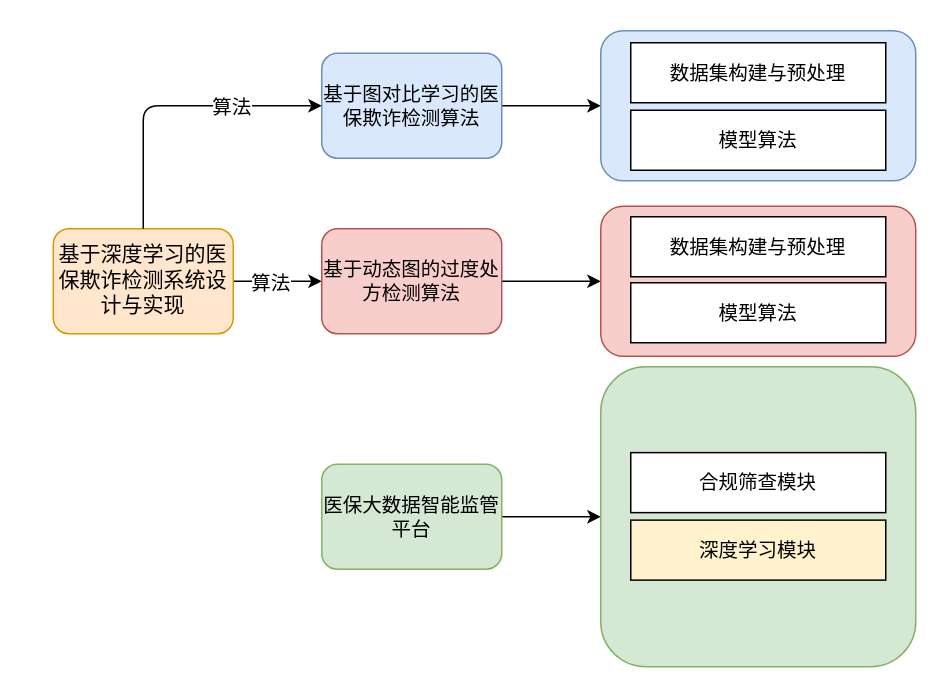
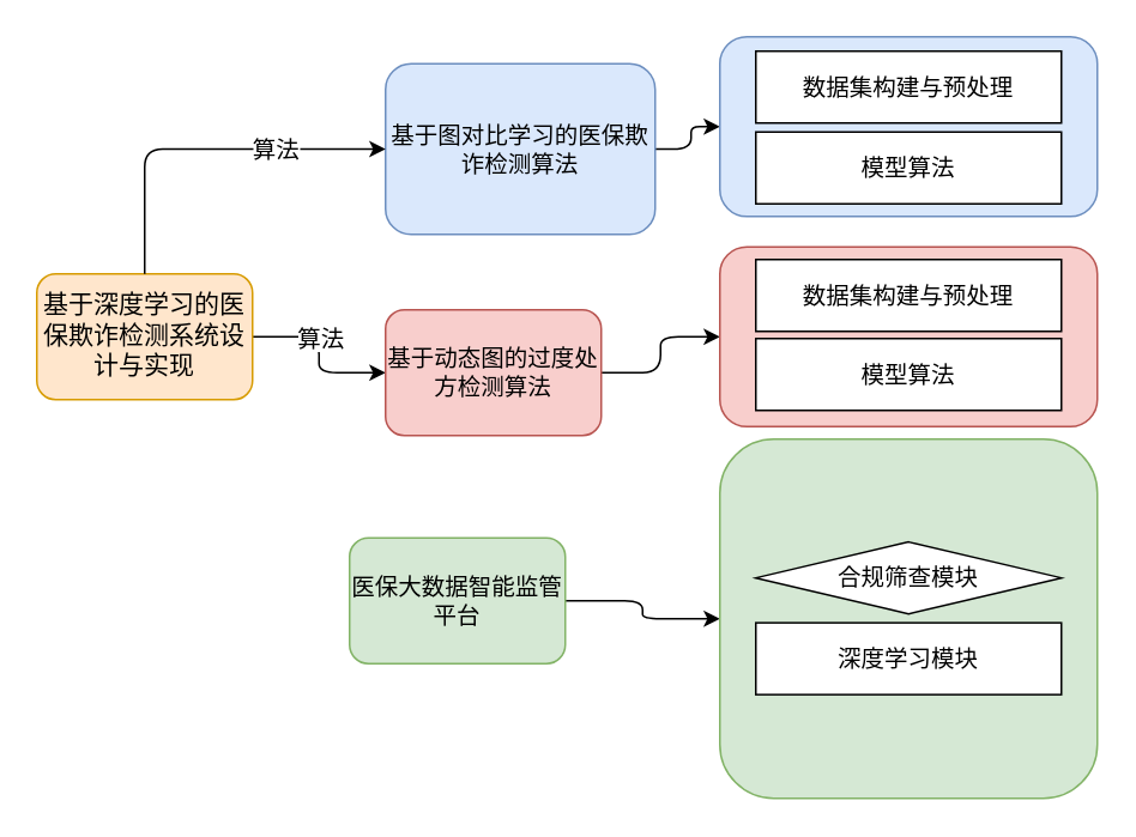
- <mxCell id="6" value="&lt;p style=&quot;margin-top: 0pt; margin-bottom: 0pt; margin-left: 0in; direction: ltr; unicode-bidi: embed; word-break: normal; font-size: 13px;&quot;&gt;&lt;span style=&quot;font-size: 13px;&quot;&gt;基于图对比学习的医保欺诈检测算法&lt;/span&gt;&lt;/p&gt;" style="whiteSpace=wrap;html=1;sketch=0;fillColor=#dae8fc;strokeColor=#6c8ebf;verticalAlign=middle;horizontal=1;direction=east;fontFamily=Noto Sans Simplified Chinese;rounded=1;fontSource=https%3A%2F%2Ffonts.googleapis.com%2Fcss%3Ffamily%3DNoto%2BSans%2BSimplified%2BChinese;fontSize=13;" parent="1" vertex="1"><mxGeometry x="214" y="35" width="120" height="70" as="geometry" /></mxCell>
+ <mxCell id="6" value="&lt;p style=&quot;margin-top: 0pt; margin-bottom: 0pt; margin-left: 0in; direction: ltr; unicode-bidi: embed; word-break: normal; font-size: 13px;&quot;&gt;&lt;span style=&quot;font-size: 13px;&quot;&gt;基于图对比学习的医保欺诈检测算法&lt;/span&gt;&lt;/p&gt;" style="whiteSpace=wrap;html=1;sketch=0;fillColor=#dae8fc;strokeColor=#6c8ebf;verticalAlign=middle;horizontal=1;direction=east;fontFamily=Noto Sans Simplified Chinese;rounded=1;fontSource=https%3A%2F%2Ffonts.googleapis.com%2Fcss%3Ffamily%3DNoto%2BSans%2BSimplified%2BChinese;fontSize=13;" parent="1" vertex="1"><mxGeometry x="214" y="35" width="150" height="95" as="geometry" /></mxCell>
- <mxCell id="4" value="&lt;p style=&quot;margin-top: 0pt; margin-bottom: 0pt; margin-left: 0in; direction: ltr; unicode-bidi: embed; word-break: normal; font-size: 14px;&quot;&gt;&lt;span style=&quot;font-size: 14px;&quot;&gt;基于深度学习的医保欺诈检测系统设计与实现&lt;/span&gt;&lt;/p&gt;" style="whiteSpace=wrap;html=1;sketch=0;fillColor=#ffe6cc;strokeColor=#d79b00;verticalAlign=middle;horizontal=1;direction=east;fontFamily=Noto Sans Simplified Chinese;rounded=1;fontSource=https%3A%2F%2Ffonts.googleapis.com%2Fcss%3Ffamily%3DNoto%2BSans%2BSimplified%2BChinese;fontSize=14;fontStyle=0" parent="1" vertex="1"><mxGeometry x="35" y="152" width="120" height="70" as="geometry" /></mxCell>
+ <mxCell id="4" value="&lt;p style=&quot;margin-top: 0pt; margin-bottom: 0pt; margin-left: 0in; direction: ltr; unicode-bidi: embed; word-break: normal; font-size: 14px;&quot;&gt;&lt;span style=&quot;font-size: 14px;&quot;&gt;基于深度学习的医保欺诈检测系统设计与实现&lt;/span&gt;&lt;/p&gt;" style="whiteSpace=wrap;html=1;sketch=0;fillColor=#ffe6cc;strokeColor=#d79b00;verticalAlign=middle;horizontal=1;direction=east;fontFamily=Noto Sans Simplified Chinese;rounded=1;fontSource=https%3A%2F%2Ffonts.googleapis.com%2Fcss%3Ffamily%3DNoto%2BSans%2BSimplified%2BChinese;fontSize=14;fontStyle=0" parent="1" vertex="1"><mxGeometry x="20" y="152" width="120" height="70" as="geometry" /></mxCell>
- <mxCell id="11" value="&lt;p style=&quot;margin-top: 0pt; margin-bottom: 0pt; margin-left: 0in; direction: ltr; unicode-bidi: embed; word-break: normal; font-size: 13px;&quot;&gt;&lt;span style=&quot;font-size: 13px;&quot;&gt;基于动态图的过度处方检测算法&lt;/span&gt;&lt;/p&gt;" style="whiteSpace=wrap;html=1;sketch=0;fillColor=#f8cecc;strokeColor=#b85450;verticalAlign=middle;horizontal=1;direction=east;fontFamily=Noto Sans Simplified Chinese;rounded=1;fontSource=https%3A%2F%2Ffonts.googleapis.com%2Fcss%3Ffamily%3DNoto%2BSans%2BSimplified%2BChinese;fontSize=13;" parent="1" vertex="1"><mxGeometry x="214" y="152" width="120" height="70" as="geometry" /></mxCell>
+ <mxCell id="11" value="&lt;p style=&quot;margin-top: 0pt; margin-bottom: 0pt; margin-left: 0in; direction: ltr; unicode-bidi: embed; word-break: normal; font-size: 13px;&quot;&gt;&lt;span style=&quot;font-size: 13px;&quot;&gt;基于动态图的过度处方检测算法&lt;/span&gt;&lt;/p&gt;" style="whiteSpace=wrap;html=1;sketch=0;fillColor=#f8cecc;strokeColor=#b85450;verticalAlign=middle;horizontal=1;direction=east;fontFamily=Noto Sans Simplified Chinese;rounded=1;fontSource=https%3A%2F%2Ffonts.googleapis.com%2Fcss%3Ffamily%3DNoto%2BSans%2BSimplified%2BChinese;fontSize=13;" parent="1" vertex="1"><mxGeometry x="214" y="172" width="120" height="70" as="geometry" /></mxCell>
- <mxCell id="20" value="合规筛查模块" style="rounded=0;whiteSpace=wrap;html=1;sketch=0;fontFamily=Noto Sans Simplified Chinese;fontSource=https%3A%2F%2Ffonts.googleapis.com%2Fcss%3Ffamily%3DNoto%2BSans%2BSimplified%2BChinese;fontSize=13;" parent="1" vertex="1"><mxGeometry x="420" y="301.25" width="170" height="40" as="geometry" /></mxCell>
+ <mxCell id="20" value="合规筛查模块" style="rhombus;whiteSpace=wrap;html=1;sketch=0;fontFamily=Noto Sans Simplified Chinese;fontSource=https%3A%2F%2Ffonts.googleapis.com%2Fcss%3Ffamily%3DNoto%2BSans%2BSimplified%2BChinese;fontSize=13;" parent="1" vertex="1"><mxGeometry x="420" y="301.25" width="170" height="40" as="geometry" /></mxCell>
- <mxCell id="18" value="&lt;p style=&quot;margin-top: 0pt; margin-bottom: 0pt; margin-left: 0in; direction: ltr; unicode-bidi: embed; word-break: normal; font-size: 13px;&quot;&gt;&lt;span style=&quot;font-size: 13px;&quot;&gt;医保大数据智能监管平台&lt;/span&gt;&lt;/p&gt;" style="whiteSpace=wrap;html=1;sketch=0;fillColor=#d5e8d4;strokeColor=#82b366;verticalAlign=middle;horizontal=1;direction=east;fontFamily=Noto Sans Simplified Chinese;rounded=1;fontSource=https%3A%2F%2Ffonts.googleapis.com%2Fcss%3Ffamily%3DNoto%2BSans%2BSimplified%2BChinese;fontSize=13;" parent="1" vertex="1"><mxGeometry x="214" y="309" width="120" height="70" as="geometry" /></mxCell>
+ <mxCell id="18" value="&lt;p style=&quot;margin-top: 0pt; margin-bottom: 0pt; margin-left: 0in; direction: ltr; unicode-bidi: embed; word-break: normal; font-size: 13px;&quot;&gt;&lt;span style=&quot;font-size: 13px;&quot;&gt;医保大数据智能监管平台&lt;/span&gt;&lt;/p&gt;" style="whiteSpace=wrap;html=1;sketch=0;fillColor=#d5e8d4;strokeColor=#82b366;verticalAlign=middle;horizontal=1;direction=east;fontFamily=Noto Sans Simplified Chinese;rounded=1;fontSource=https%3A%2F%2Ffonts.googleapis.com%2Fcss%3Ffamily%3DNoto%2BSans%2BSimplified%2BChinese;fontSize=13;" parent="1" vertex="1"><mxGeometry x="194" y="299" width="120" height="70" as="geometry" /></mxCell>
- <mxCell id="21" value="深度学习模块" style="rounded=0;whiteSpace=wrap;html=1;sketch=0;fontFamily=Noto Sans Simplified Chinese;fontSource=https%3A%2F%2Ffonts.googleapis.com%2Fcss%3Ffamily%3DNoto%2BSans%2BSimplified%2BChinese;fontSize=13;fillColor=#fff2cc;" parent="1" vertex="1"><mxGeometry x="420" y="346.25" width="170" height="40" as="geometry" /></mxCell>
+ <mxCell id="21" value="深度学习模块" style="rounded=0;whiteSpace=wrap;html=1;sketch=0;fontFamily=Noto Sans Simplified Chinese;fontSource=https%3A%2F%2Ffonts.googleapis.com%2Fcss%3Ffamily%3DNoto%2BSans%2BSimplified%2BChinese;fontSize=13;" parent="1" vertex="1"><mxGeometry x="420" y="346.25" width="170" height="40" as="geometry" /></mxCell>
